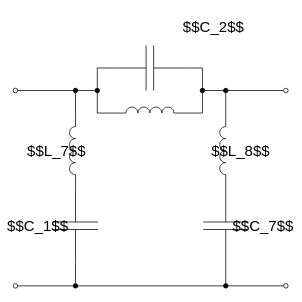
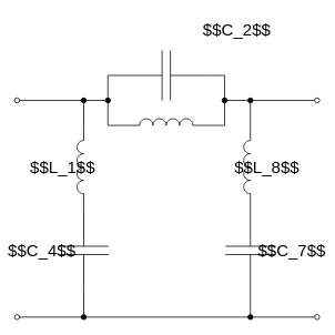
- <mxCell id="17" value="$$L_7$$" style="text;html=1;align=center;verticalAlign=middle;whiteSpace=wrap;rounded=0;fontSize=20;" vertex="1" parent="1"><mxGeometry x="60" y="185" width="30" height="30" as="geometry" /></mxCell>
+ <mxCell id="17" value="$$L_1$$" style="text;html=1;align=center;verticalAlign=middle;whiteSpace=wrap;rounded=0;fontSize=20;" vertex="1" parent="1"><mxGeometry x="60" y="185" width="30" height="30" as="geometry" /></mxCell>
- <mxCell id="20" value="$$C_1$$" style="text;html=1;align=center;verticalAlign=middle;whiteSpace=wrap;rounded=0;fontSize=20;" vertex="1" parent="1"><mxGeometry x="30" y="285" width="40" height="30" as="geometry" /></mxCell>
+ <mxCell id="20" value="$$C_4$$" style="text;html=1;align=center;verticalAlign=middle;whiteSpace=wrap;rounded=0;fontSize=20;" vertex="1" parent="1"><mxGeometry x="30" y="285" width="40" height="30" as="geometry" /></mxCell>
